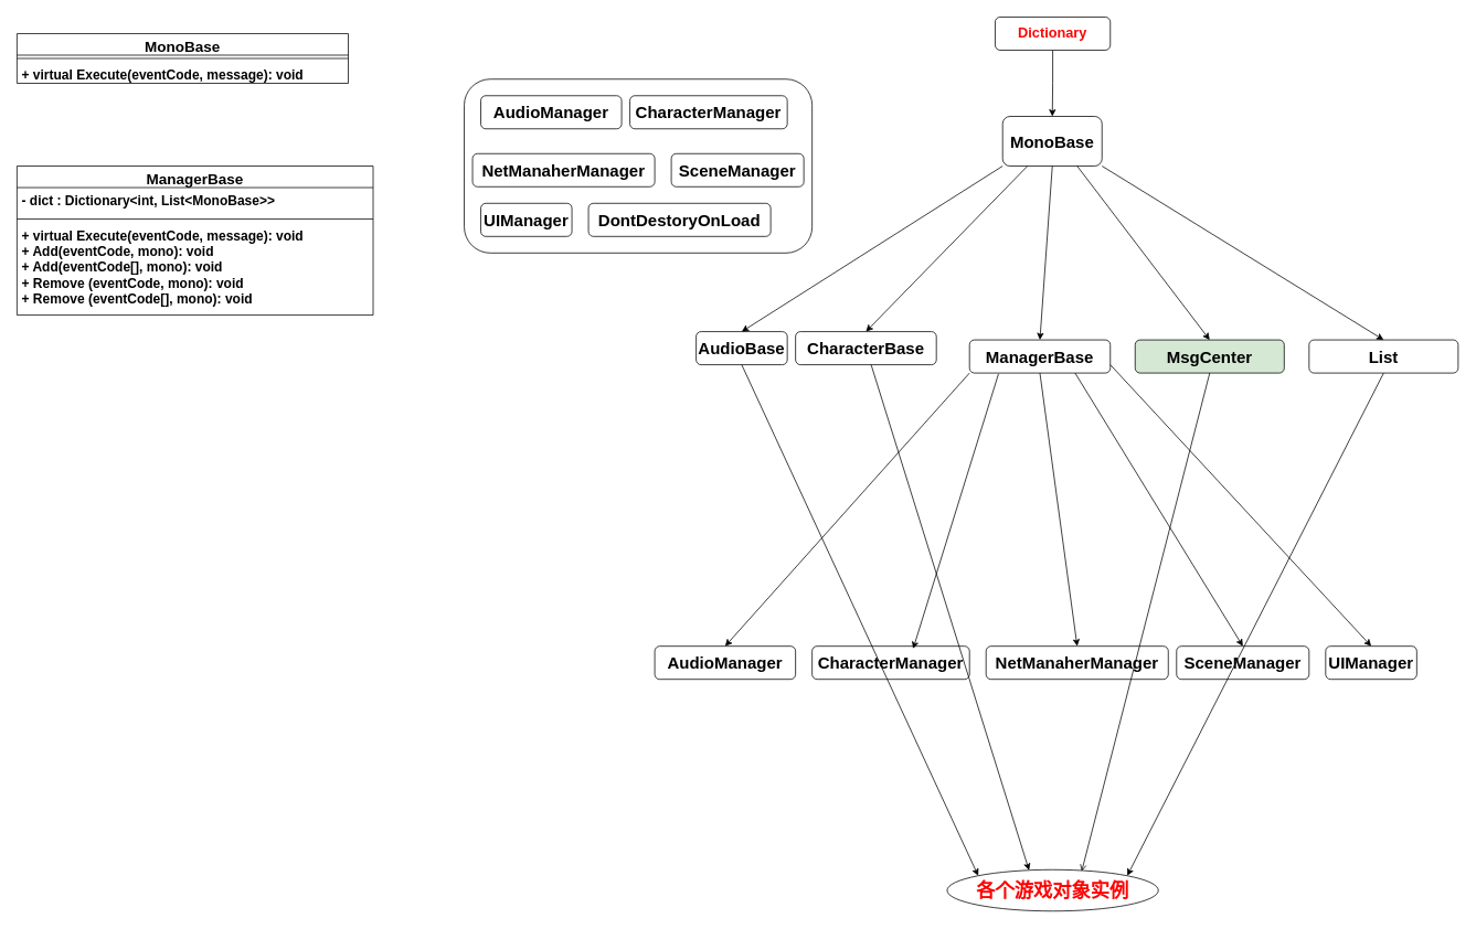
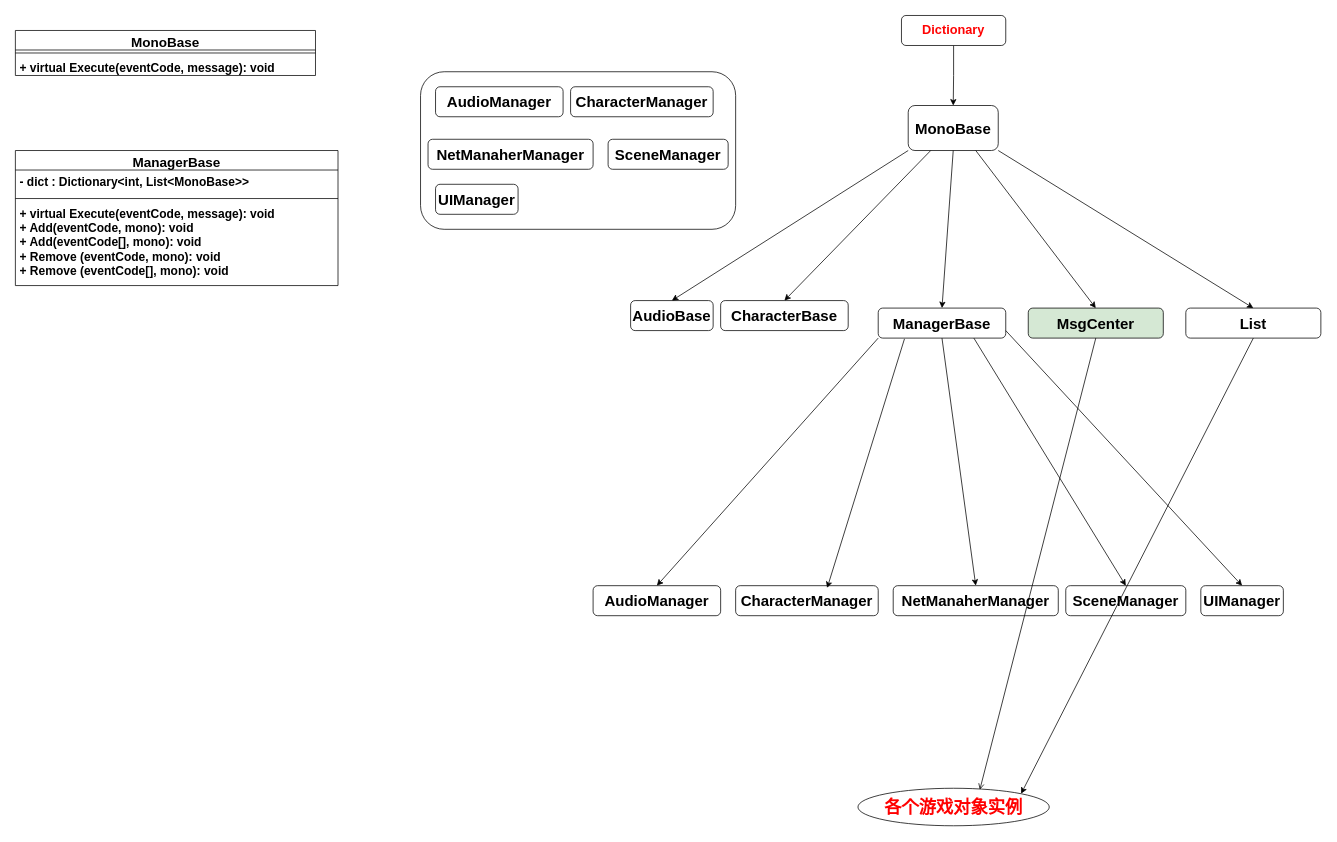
- <mxCell id="32" value="&lt;b style=&quot;font-size: 20px;&quot;&gt;DontDestoryOnLoad&lt;/b&gt;" style="rounded=1;whiteSpace=wrap;html=1;" vertex="1" parent="1"><mxGeometry x="710" y="245" width="220" height="40" as="geometry" /></mxCell>
- <mxCell id="35" value="" style="endArrow=classic;html=1;rounded=0;entryX=0.388;entryY=0.016;entryDx=0;entryDy=0;entryPerimeter=0;" edge="1" parent="1" source="7" target="33"><mxGeometry width="50" height="50" relative="1" as="geometry"><mxPoint x="1200" y="1010" as="sourcePoint" /><mxPoint x="1250" y="970" as="targetPoint" /></mxGeometry></mxCell>
- <mxCell id="34" value="" style="endArrow=classic;html=1;rounded=0;exitX=0.5;exitY=1;exitDx=0;exitDy=0;entryX=0;entryY=0;entryDx=0;entryDy=0;" edge="1" parent="1" source="5" target="33"><mxGeometry width="50" height="50" relative="1" as="geometry"><mxPoint x="1180" y="460" as="sourcePoint" /><mxPoint x="885" y="790" as="targetPoint" /></mxGeometry></mxCell>
